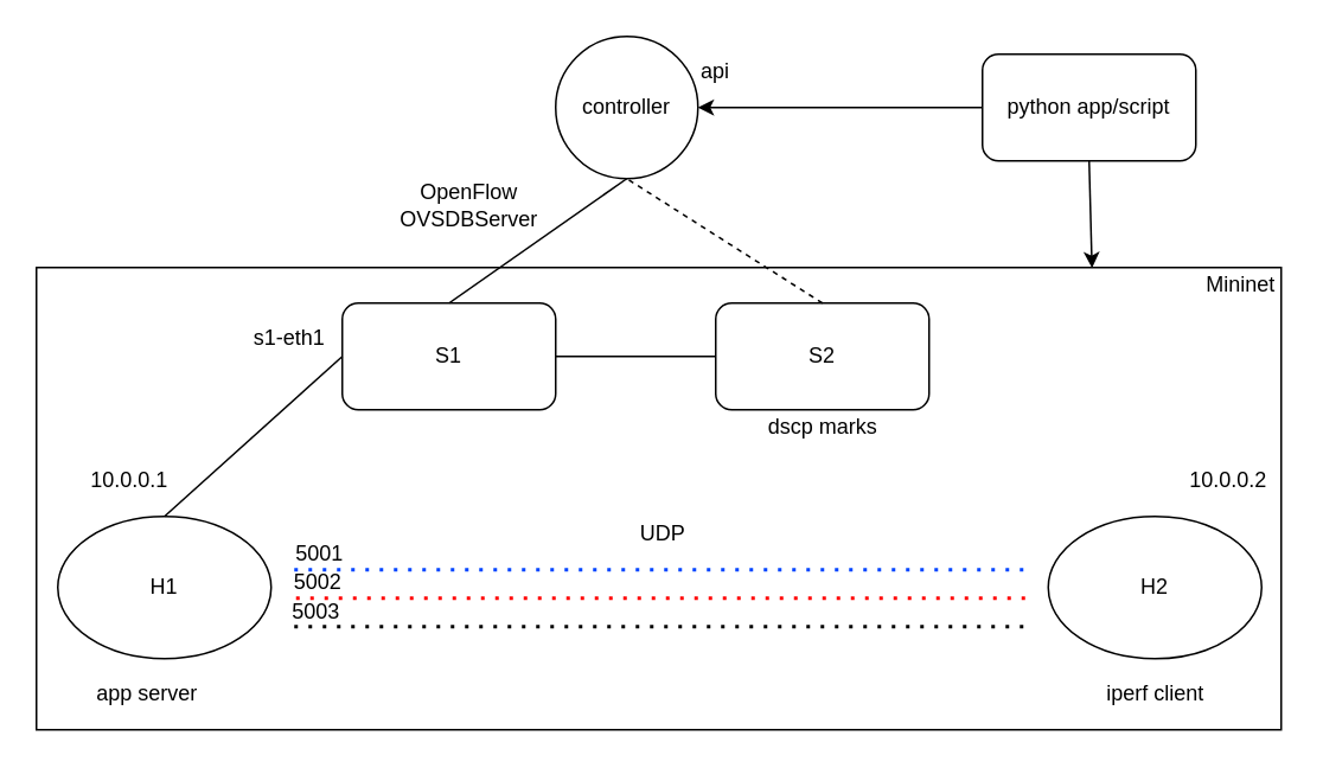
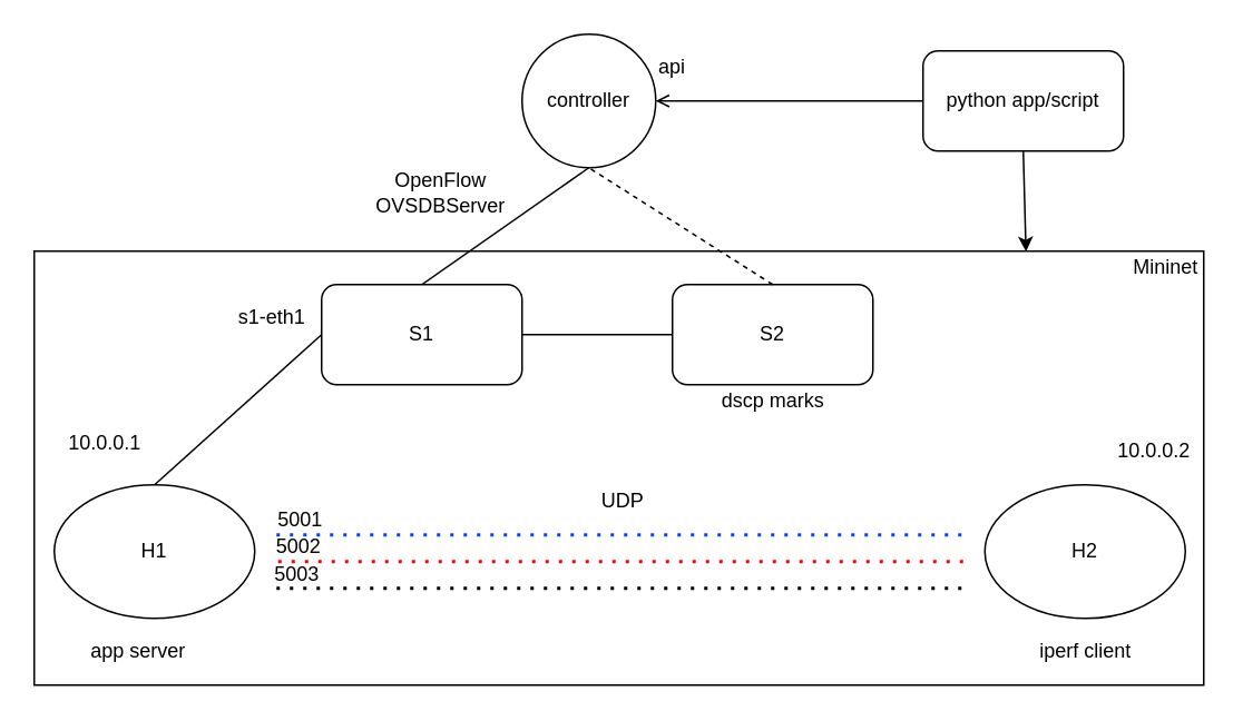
- <mxCell id="20" value="" style="endArrow=classic;html=1;exitX=0;exitY=0.5;exitDx=0;exitDy=0;entryX=1;entryY=0.5;entryDx=0;entryDy=0;" parent="1" source="19" target="14" edge="1"><mxGeometry width="50" height="50" relative="1" as="geometry"><mxPoint x="502" y="10" as="sourcePoint" /><mxPoint x="552" y="-40" as="targetPoint" /></mxGeometry></mxCell>
+ <mxCell id="20" value="" style="endArrow=open;html=1;exitX=0;exitY=0.5;exitDx=0;exitDy=0;entryX=1;entryY=0.5;entryDx=0;entryDy=0;" parent="1" source="19" target="14" edge="1"><mxGeometry width="50" height="50" relative="1" as="geometry"><mxPoint x="502" y="10" as="sourcePoint" /><mxPoint x="552" y="-40" as="targetPoint" /></mxGeometry></mxCell>
- <mxCell id="27" value="10.0.0.1" style="text;html=1;align=center;verticalAlign=middle;resizable=0;points=[];autosize=1;" vertex="1" parent="1"><mxGeometry x="42" y="260" width="60" height="20" as="geometry" /></mxCell>
+ <mxCell id="27" value="10.0.0.1" style="text;html=1;align=center;verticalAlign=middle;resizable=0;points=[];autosize=1;" vertex="1" parent="1"><mxGeometry x="32" y="255" width="60" height="20" as="geometry" /></mxCell>
